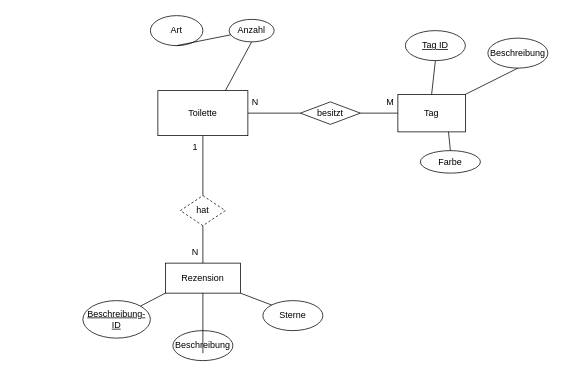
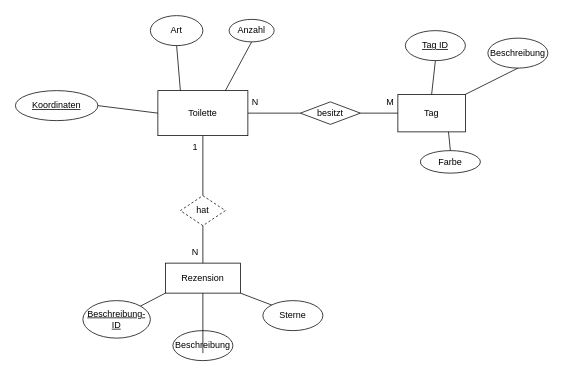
- <mxCell id="27" value="" style="endArrow=none;html=1;rounded=0;exitX=0.5;exitY=1;exitDx=0;exitDy=0;" edge="1" parent="1" source="8" target="22"><mxGeometry width="50" height="50" relative="1" as="geometry"><mxPoint x="380" y="150" as="sourcePoint" /><mxPoint x="430" y="100" as="targetPoint" /></mxGeometry></mxCell>
+ <mxCell id="27" value="" style="endArrow=none;html=1;rounded=0;exitX=0.5;exitY=1;exitDx=0;exitDy=0;entryX=0.25;entryY=0;entryDx=0;entryDy=0;" edge="1" parent="1" source="8" target="2"><mxGeometry width="50" height="50" relative="1" as="geometry"><mxPoint x="380" y="150" as="sourcePoint" /><mxPoint x="430" y="100" as="targetPoint" /></mxGeometry></mxCell>
+ <mxCell id="7" value="&lt;u&gt;Koordinaten&lt;/u&gt;" style="ellipse;whiteSpace=wrap;html=1;" vertex="1" parent="1"><mxGeometry x="20" y="120" width="110" height="40" as="geometry" /></mxCell>
+ <mxCell id="26" value="" style="endArrow=none;html=1;rounded=0;exitX=1;exitY=0.5;exitDx=0;exitDy=0;entryX=0;entryY=0.5;entryDx=0;entryDy=0;" edge="1" parent="1" source="7" target="2"><mxGeometry width="50" height="50" relative="1" as="geometry"><mxPoint x="380" y="340" as="sourcePoint" /><mxPoint x="430" y="290" as="targetPoint" /></mxGeometry></mxCell>
